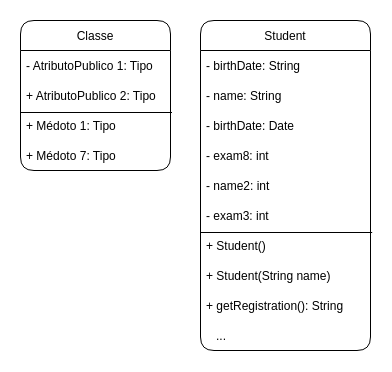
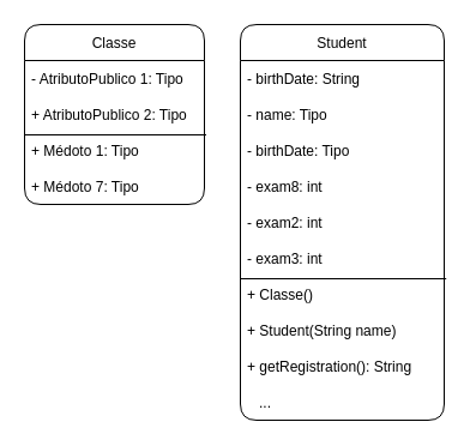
- <mxCell id="10" value="- name: String" style="text;strokeColor=none;fillColor=none;align=left;verticalAlign=middle;spacingLeft=4;spacingRight=4;overflow=hidden;points=[[0,0.5],[1,0.5]];portConstraint=eastwest;rotatable=0;" vertex="1" parent="8"><mxGeometry y="60" width="170" height="30" as="geometry" /></mxCell>
+ <mxCell id="10" value="- name: Tipo" style="text;strokeColor=none;fillColor=none;align=left;verticalAlign=middle;spacingLeft=4;spacingRight=4;overflow=hidden;points=[[0,0.5],[1,0.5]];portConstraint=eastwest;rotatable=0;" vertex="1" parent="8"><mxGeometry y="60" width="170" height="30" as="geometry" /></mxCell>
- <mxCell id="11" value="- birthDate: Date" style="text;strokeColor=none;fillColor=none;align=left;verticalAlign=middle;spacingLeft=4;spacingRight=4;overflow=hidden;points=[[0,0.5],[1,0.5]];portConstraint=eastwest;rotatable=0;" vertex="1" parent="8"><mxGeometry y="90" width="170" height="30" as="geometry" /></mxCell>
+ <mxCell id="11" value="- birthDate: Tipo" style="text;strokeColor=none;fillColor=none;align=left;verticalAlign=middle;spacingLeft=4;spacingRight=4;overflow=hidden;points=[[0,0.5],[1,0.5]];portConstraint=eastwest;rotatable=0;" vertex="1" parent="8"><mxGeometry y="90" width="170" height="30" as="geometry" /></mxCell>
- <mxCell id="13" value="- name2: int" style="text;strokeColor=none;fillColor=none;align=left;verticalAlign=middle;spacingLeft=4;spacingRight=4;overflow=hidden;points=[[0,0.5],[1,0.5]];portConstraint=eastwest;rotatable=0;" vertex="1" parent="8"><mxGeometry y="150" width="170" height="30" as="geometry" /></mxCell>
+ <mxCell id="13" value="- exam2: int" style="text;strokeColor=none;fillColor=none;align=left;verticalAlign=middle;spacingLeft=4;spacingRight=4;overflow=hidden;points=[[0,0.5],[1,0.5]];portConstraint=eastwest;rotatable=0;" vertex="1" parent="8"><mxGeometry y="150" width="170" height="30" as="geometry" /></mxCell>
- <mxCell id="15" value="+ Student()" style="text;strokeColor=none;fillColor=none;align=left;verticalAlign=middle;spacingLeft=4;spacingRight=4;overflow=hidden;points=[[0,0.5],[1,0.5]];portConstraint=eastwest;rotatable=0;" vertex="1" parent="8"><mxGeometry y="210" width="170" height="30" as="geometry" /></mxCell>
+ <mxCell id="15" value="+ Classe()" style="text;strokeColor=none;fillColor=none;align=left;verticalAlign=middle;spacingLeft=4;spacingRight=4;overflow=hidden;points=[[0,0.5],[1,0.5]];portConstraint=eastwest;rotatable=0;" vertex="1" parent="8"><mxGeometry y="210" width="170" height="30" as="geometry" /></mxCell>
